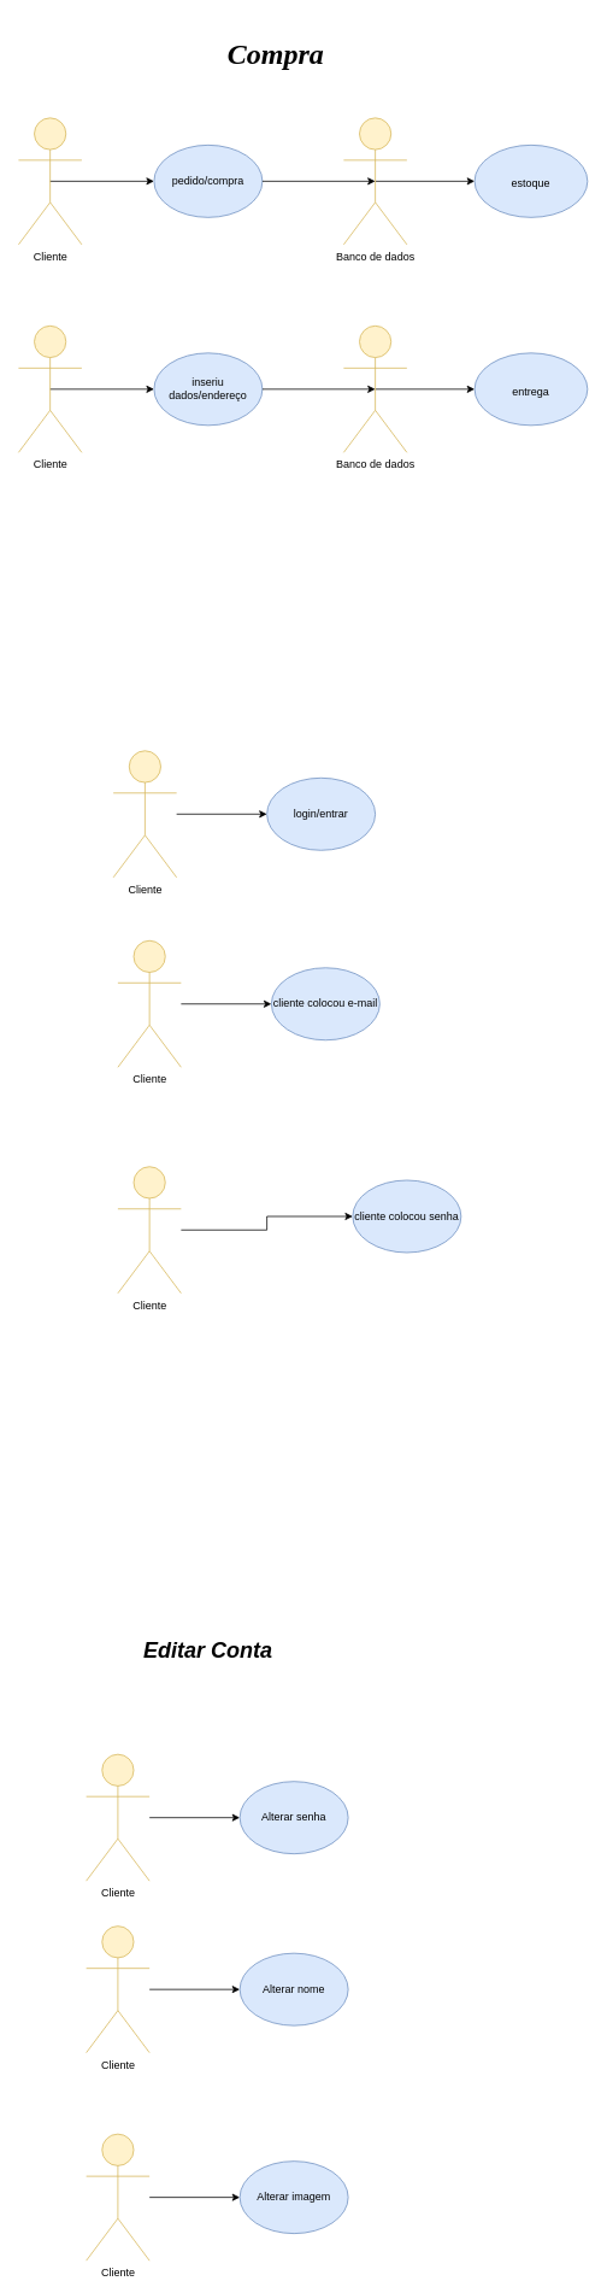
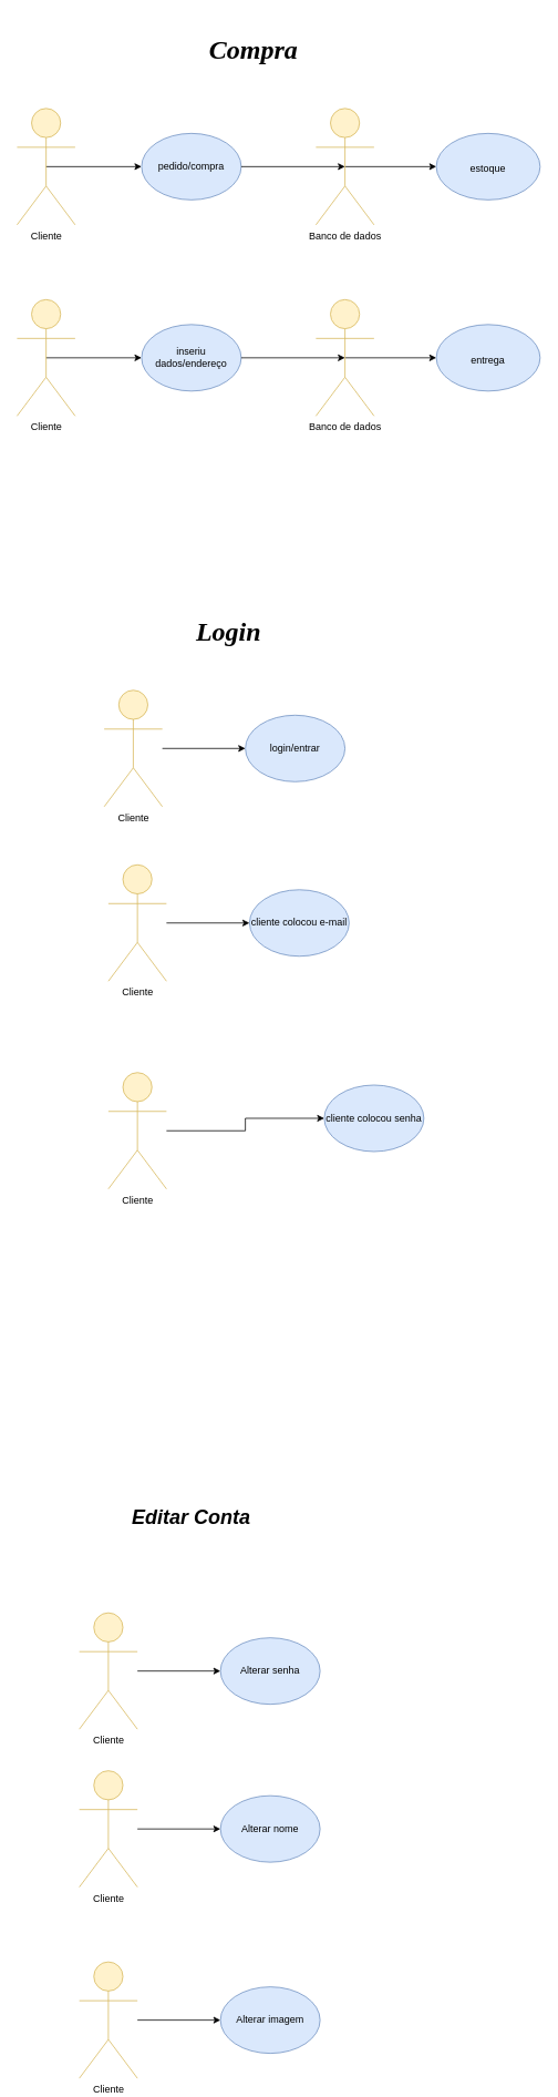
+ <mxCell id="10" value="&lt;h1&gt;&lt;font face=&quot;Times New Roman&quot;&gt;&lt;span style=&quot;font-size: 32px;&quot;&gt;&lt;i&gt;Login&lt;/i&gt;&lt;/span&gt;&lt;/font&gt;&lt;/h1&gt;" style="text;html=1;align=center;verticalAlign=middle;whiteSpace=wrap;rounded=0;" parent="1" vertex="1"><mxGeometry x="100" y="720" width="350" height="80" as="geometry" /></mxCell>
